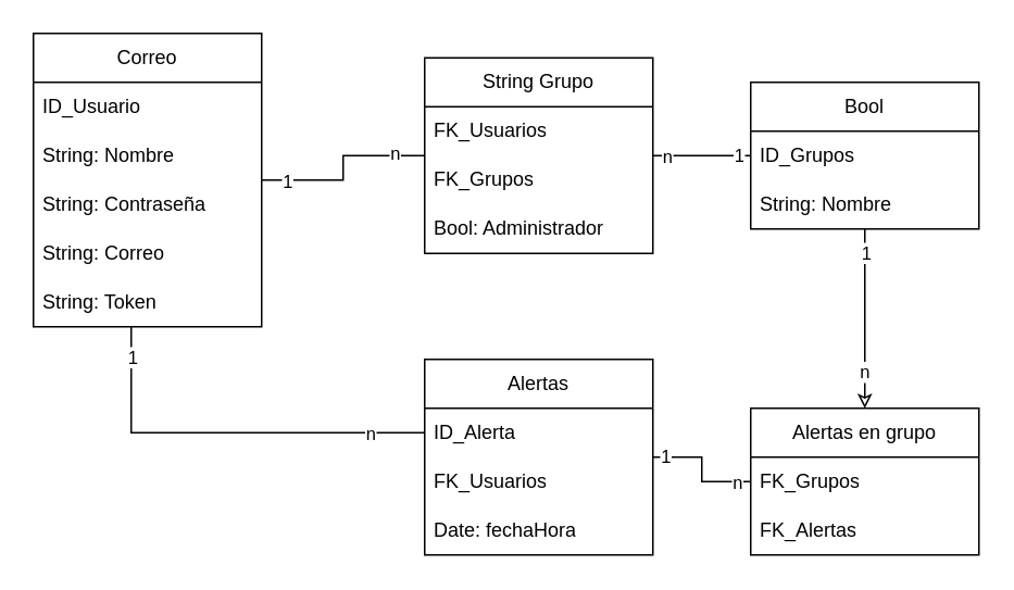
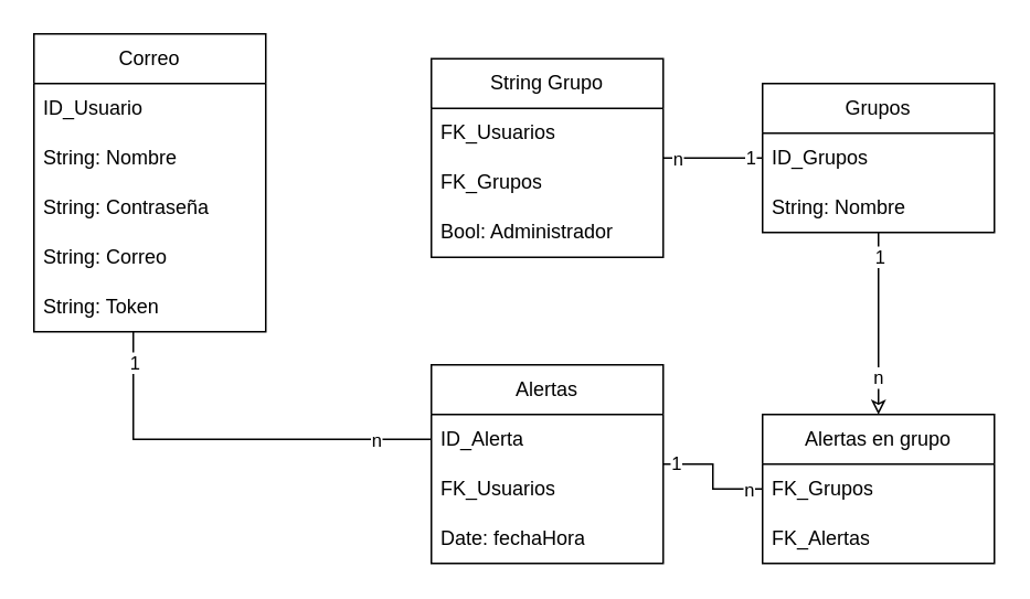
- <mxCell id="21" value="Bool" style="swimlane;fontStyle=0;childLayout=stackLayout;horizontal=1;startSize=30;horizontalStack=0;resizeParent=1;resizeParentMax=0;resizeLast=0;collapsible=1;marginBottom=0;whiteSpace=wrap;html=1;" vertex="1" parent="1"><mxGeometry x="460" y="50" width="140" height="90" as="geometry" /></mxCell>
+ <mxCell id="21" value="Grupos" style="swimlane;fontStyle=0;childLayout=stackLayout;horizontal=1;startSize=30;horizontalStack=0;resizeParent=1;resizeParentMax=0;resizeLast=0;collapsible=1;marginBottom=0;whiteSpace=wrap;html=1;" vertex="1" parent="1"><mxGeometry x="460" y="50" width="140" height="90" as="geometry" /></mxCell>
- <mxCell id="2" style="edgeStyle=orthogonalEdgeStyle;rounded=0;orthogonalLoop=1;jettySize=auto;html=1;endArrow=none;endFill=0;" edge="1" parent="1" source="5" target="14"><mxGeometry relative="1" as="geometry" /></mxCell>
- <mxCell id="3" value="1" style="edgeLabel;html=1;align=center;verticalAlign=middle;resizable=0;points=[];" connectable="0" vertex="1" parent="2"><mxGeometry x="-0.74" relative="1" as="geometry"><mxPoint as="offset" /></mxGeometry></mxCell>
- <mxCell id="4" value="n" style="edgeLabel;html=1;align=center;verticalAlign=middle;resizable=0;points=[];" connectable="0" vertex="1" parent="2"><mxGeometry x="0.675" y="2" relative="1" as="geometry"><mxPoint as="offset" /></mxGeometry></mxCell>
